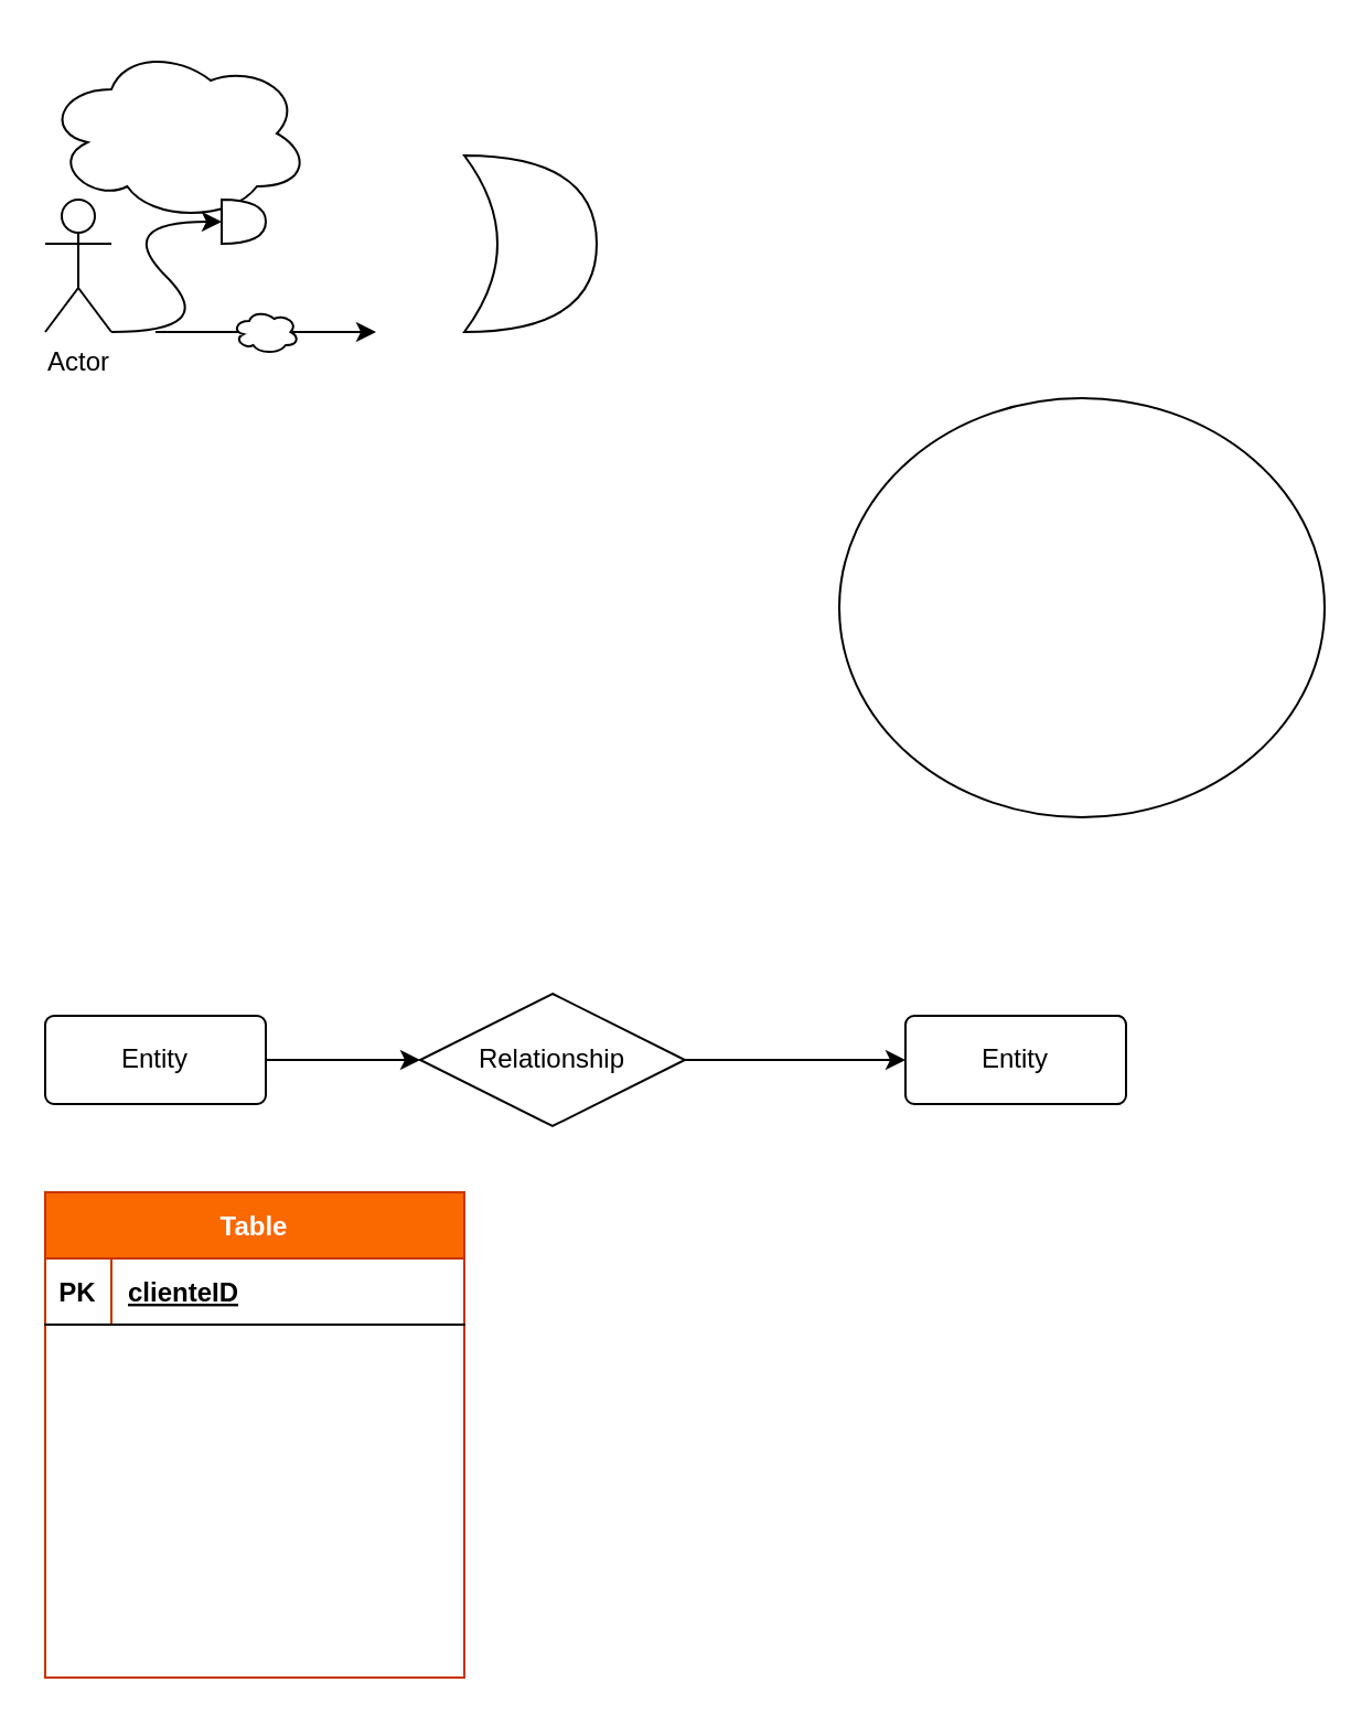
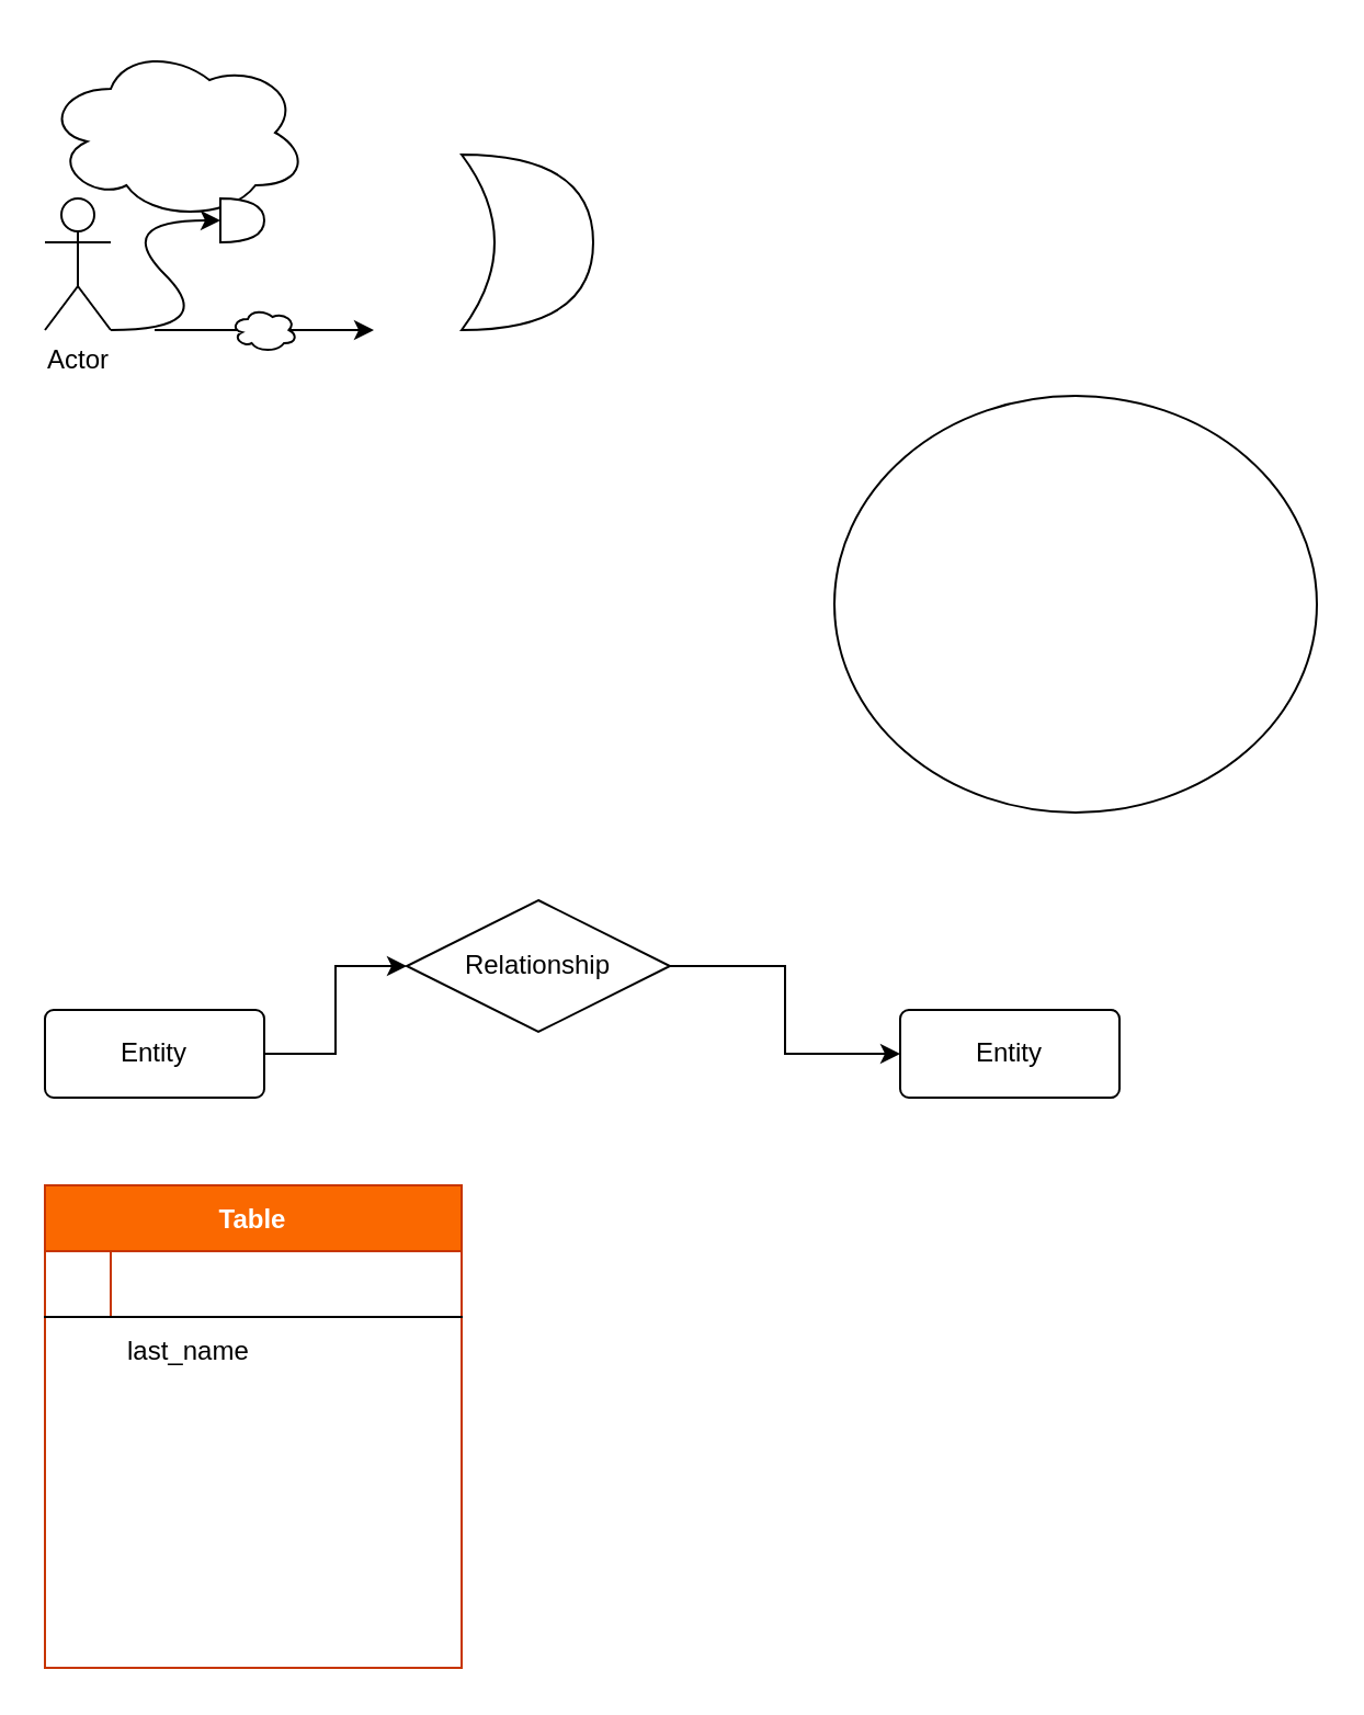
- <mxCell id="14" value="Relationship" style="shape=rhombus;perimeter=rhombusPerimeter;whiteSpace=wrap;html=1;align=center;" vertex="1" parent="1"><mxGeometry x="190" y="450" width="120" height="60" as="geometry" /></mxCell>
+ <mxCell id="14" value="Relationship" style="shape=rhombus;perimeter=rhombusPerimeter;whiteSpace=wrap;html=1;align=center;" vertex="1" parent="1"><mxGeometry x="185" y="410" width="120" height="60" as="geometry" /></mxCell>
- <mxCell id="17" value="PK" style="shape=partialRectangle;connectable=0;fillColor=none;top=0;left=0;bottom=0;right=0;fontStyle=1;overflow=hidden;" vertex="1" parent="16"><mxGeometry width="30" height="30" as="geometry" /></mxCell>
- <mxCell id="18" value="clienteID" style="shape=partialRectangle;connectable=0;fillColor=none;top=0;left=0;bottom=0;right=0;align=left;spacingLeft=6;fontStyle=5;overflow=hidden;" vertex="1" parent="16"><mxGeometry x="30" width="160" height="30" as="geometry" /></mxCell>
+ <mxCell id="21" value="last_name" style="shape=partialRectangle;connectable=0;fillColor=none;top=0;left=0;bottom=0;right=0;align=left;spacingLeft=6;overflow=hidden;" vertex="1" parent="19"><mxGeometry x="30" width="160" height="30" as="geometry" /></mxCell>
